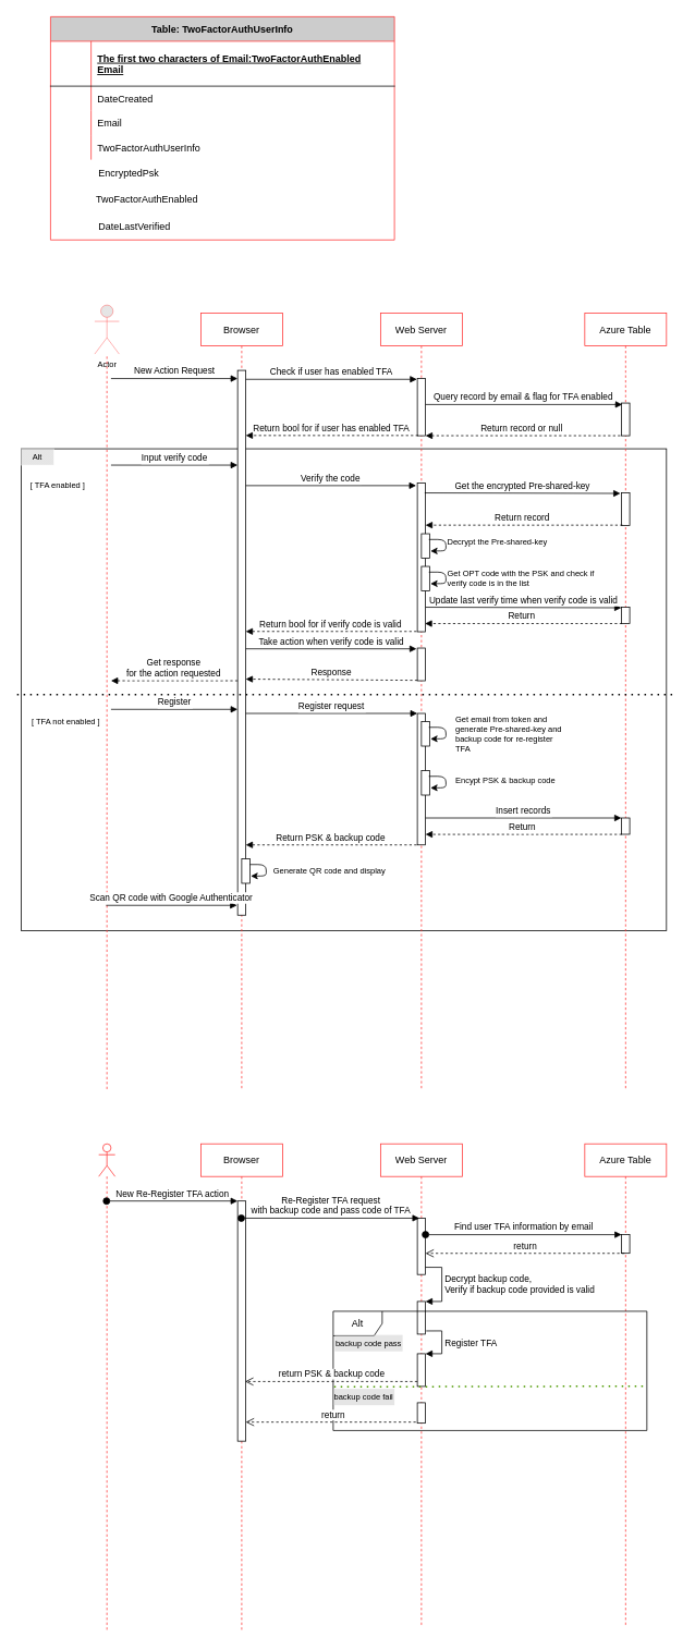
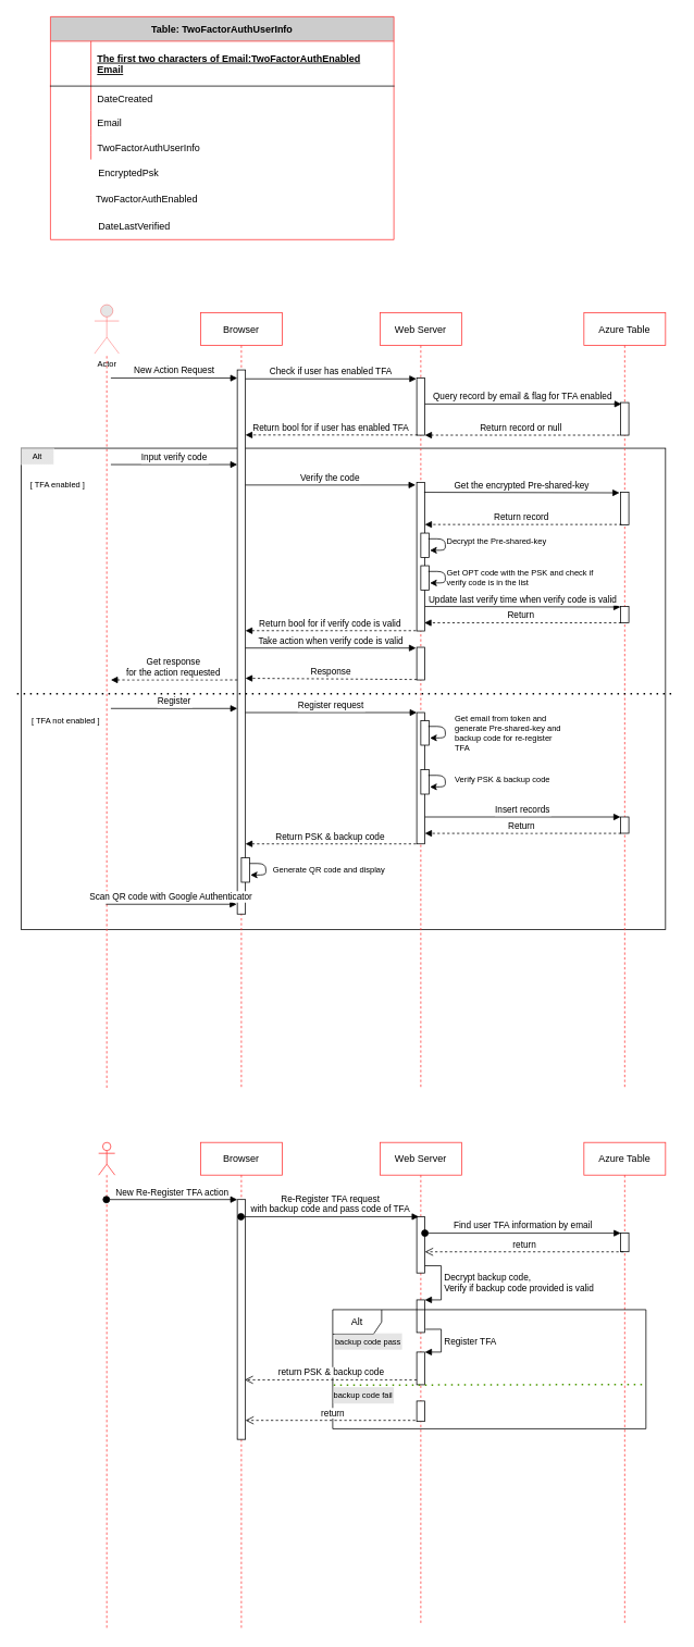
- <mxCell id="52" value="Encypt PSK &amp;amp; backup code" style="text;html=1;strokeColor=none;fillColor=none;align=left;verticalAlign=middle;whiteSpace=wrap;rounded=0;shadow=0;fontSize=10;opacity=50;" parent="1" vertex="1"><mxGeometry x="555" y="945" width="140" height="20" as="geometry" /></mxCell>
+ <mxCell id="52" value="Verify PSK &amp;amp; backup code" style="text;html=1;strokeColor=none;fillColor=none;align=left;verticalAlign=middle;whiteSpace=wrap;rounded=0;shadow=0;fontSize=10;opacity=50;" parent="1" vertex="1"><mxGeometry x="555" y="945" width="140" height="20" as="geometry" /></mxCell>
